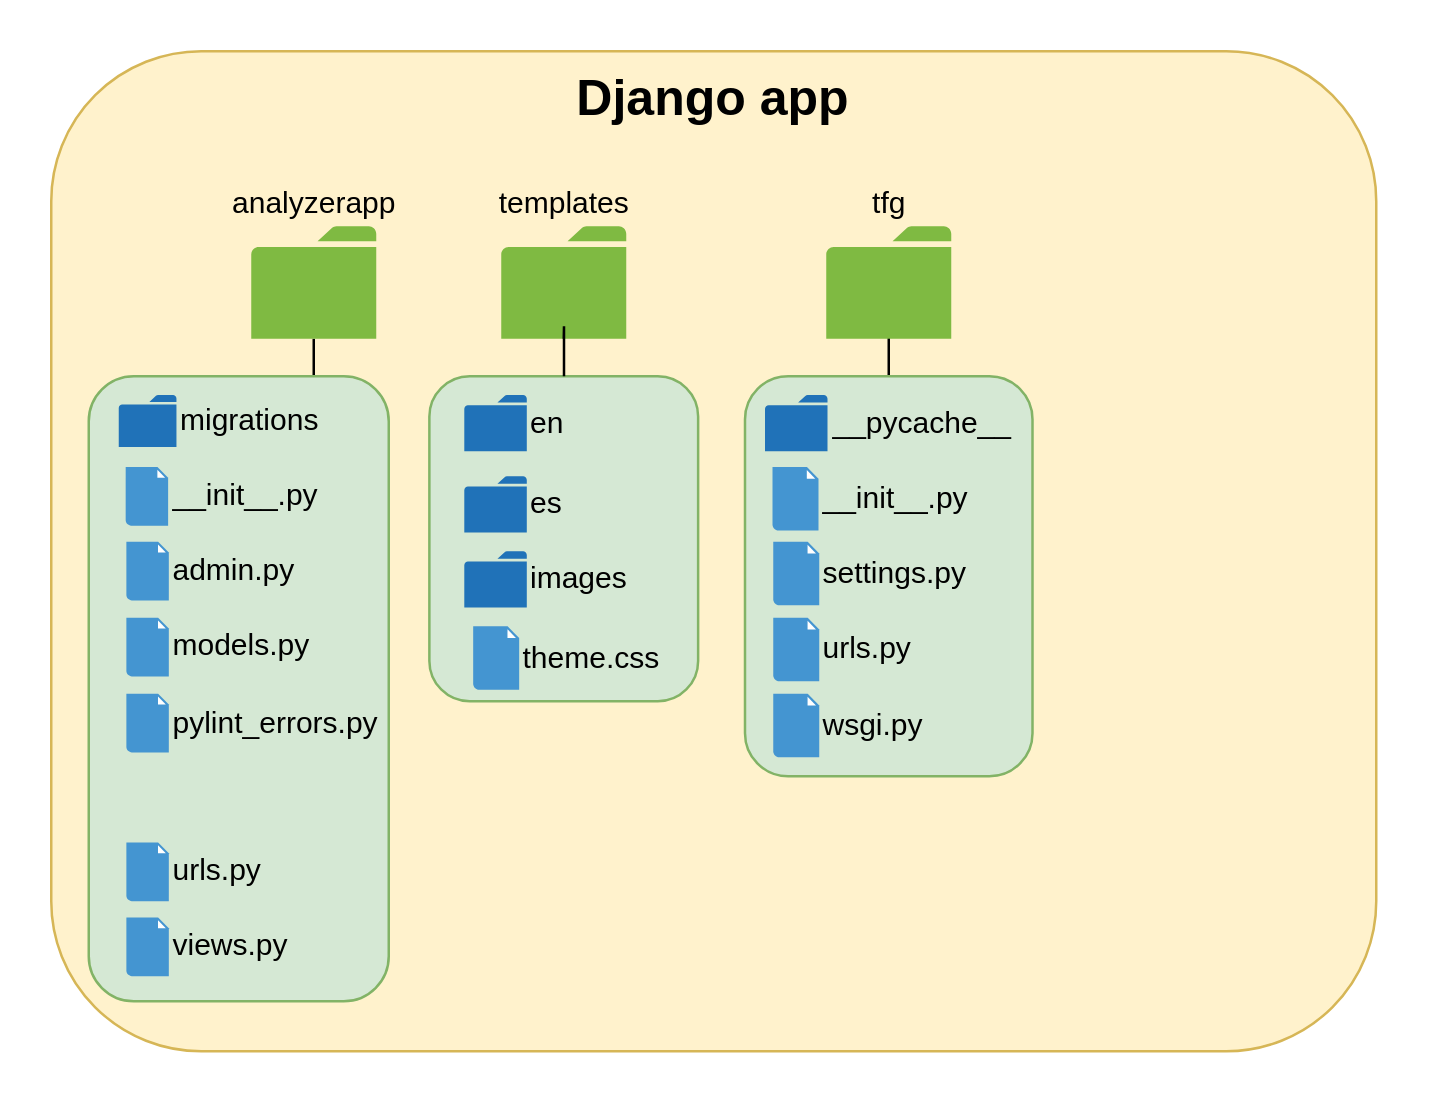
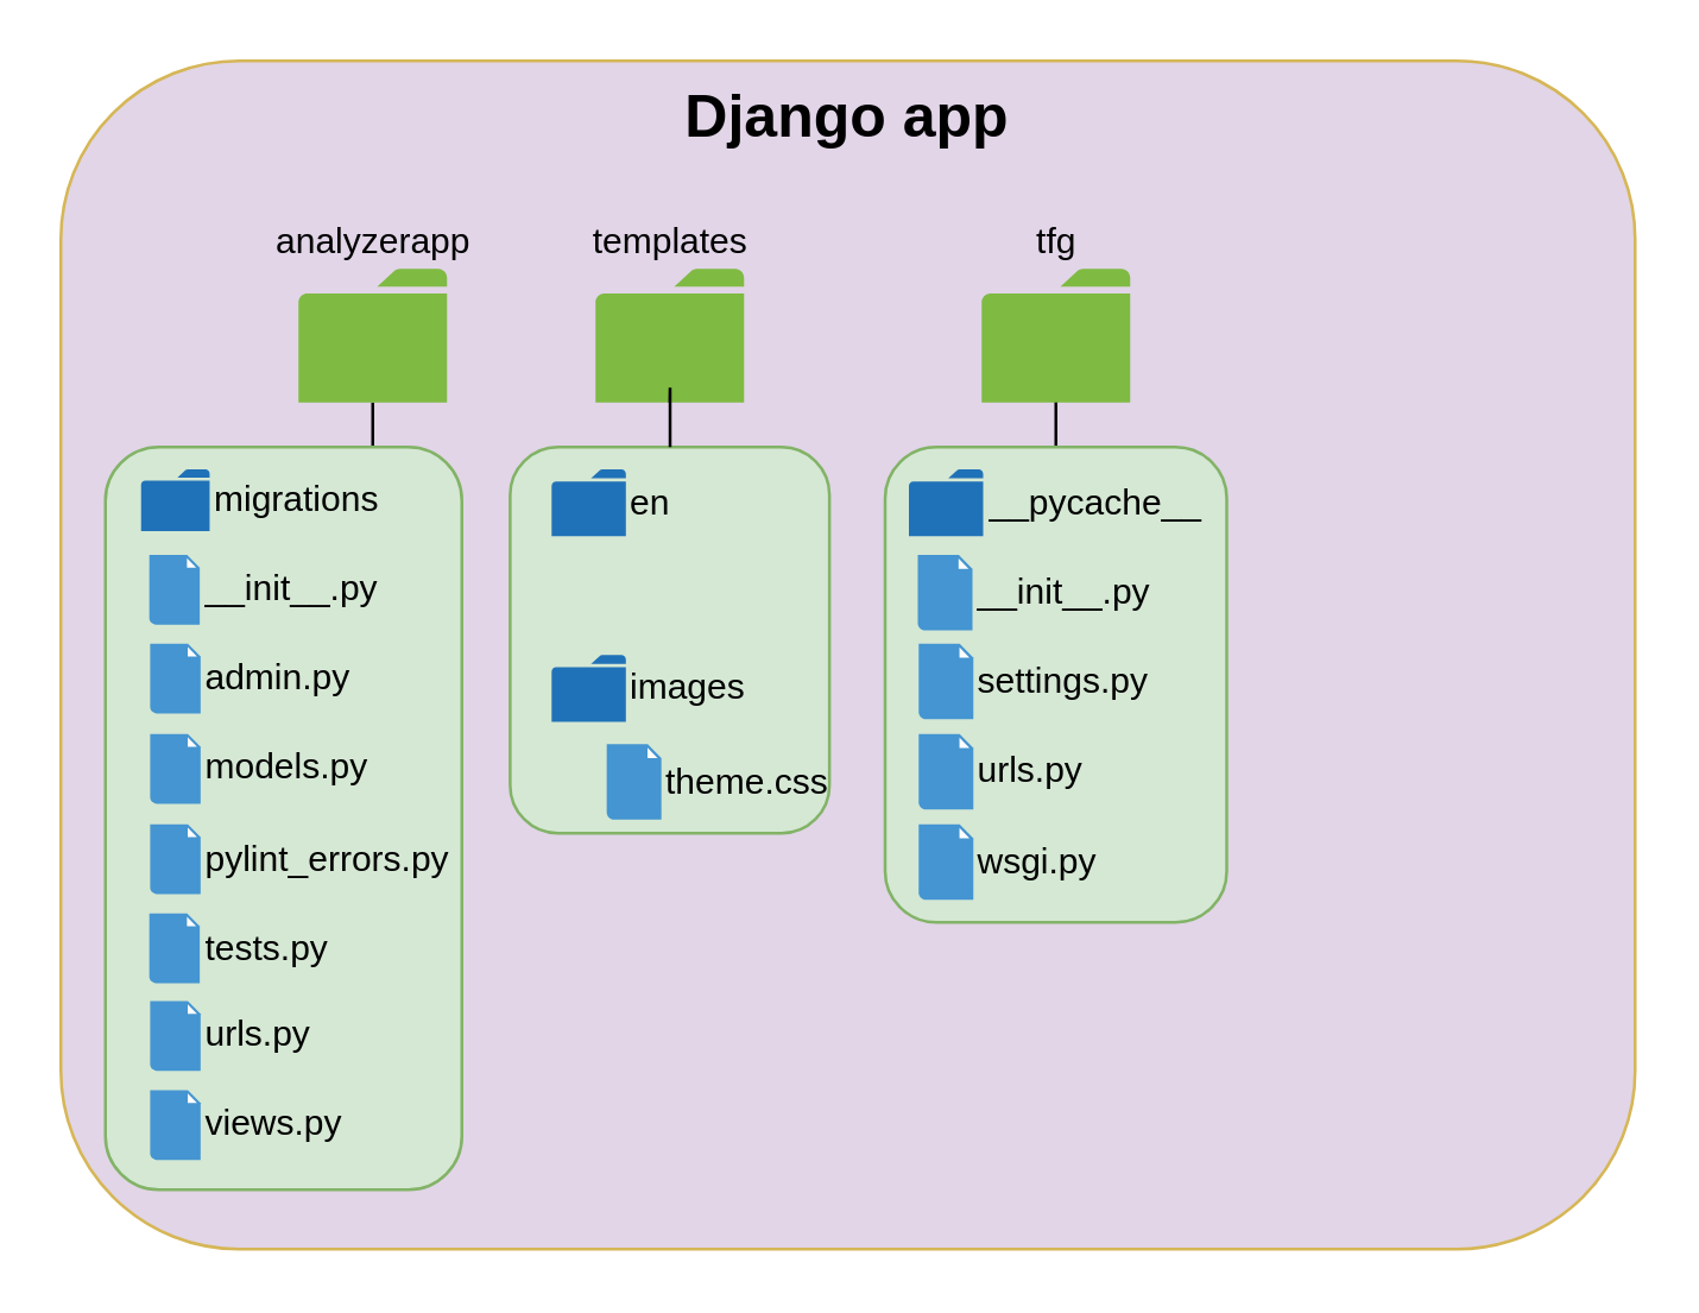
- <mxCell id="10" value="es" style="pointerEvents=1;shadow=0;dashed=0;html=1;strokeColor=none;labelPosition=right;verticalLabelPosition=middle;verticalAlign=middle;outlineConnect=0;align=left;shape=mxgraph.office.concepts.folder;fillColor=#2072B8;aspect=fixed;" parent="7" vertex="1"><mxGeometry x="13.975" y="40.0" width="25" height="22.5" as="geometry" /></mxCell>
- <mxCell id="2" value="Django app" style="rounded=1;whiteSpace=wrap;html=1;fillColor=#fff2cc;strokeColor=#d6b656;verticalAlign=top;fontSize=20;fontStyle=1" parent="1" vertex="1"><mxGeometry x="20" y="20" width="530" height="400" as="geometry" /></mxCell>
+ <mxCell id="2" value="Django app" style="rounded=1;whiteSpace=wrap;html=1;fillColor=#e1d5e7;strokeColor=#d6b656;verticalAlign=top;fontSize=20;fontStyle=1;" parent="1" vertex="1"><mxGeometry x="20" y="20" width="530" height="400" as="geometry" /></mxCell>
- <mxCell id="12" value="theme.css" style="shadow=0;dashed=0;html=1;strokeColor=none;fillColor=#4495D1;labelPosition=right;verticalLabelPosition=middle;verticalAlign=middle;align=left;outlineConnect=0;shape=mxgraph.veeam.2d.file;aspect=fixed;" parent="7" vertex="1"><mxGeometry x="17.523" y="100.0" width="18.4" height="25.4" as="geometry" /></mxCell>
+ <mxCell id="12" value="theme.css" style="shadow=0;dashed=0;html=1;strokeColor=none;fillColor=#4495D1;labelPosition=right;verticalLabelPosition=middle;verticalAlign=middle;align=left;outlineConnect=0;shape=mxgraph.veeam.2d.file;aspect=fixed;" parent="7" vertex="1"><mxGeometry x="32.523" y="100.0" width="18.4" height="25.4" as="geometry" /></mxCell>
+ <mxCell id="20" value="tests.py" style="shadow=0;dashed=0;html=1;strokeColor=none;fillColor=#4495D1;labelPosition=right;verticalLabelPosition=middle;verticalAlign=middle;align=left;outlineConnect=0;shape=mxgraph.veeam.2d.file;aspect=fixed;" parent="13" vertex="1"><mxGeometry x="14.769" y="157" width="16.985" height="23.446" as="geometry" /></mxCell>
